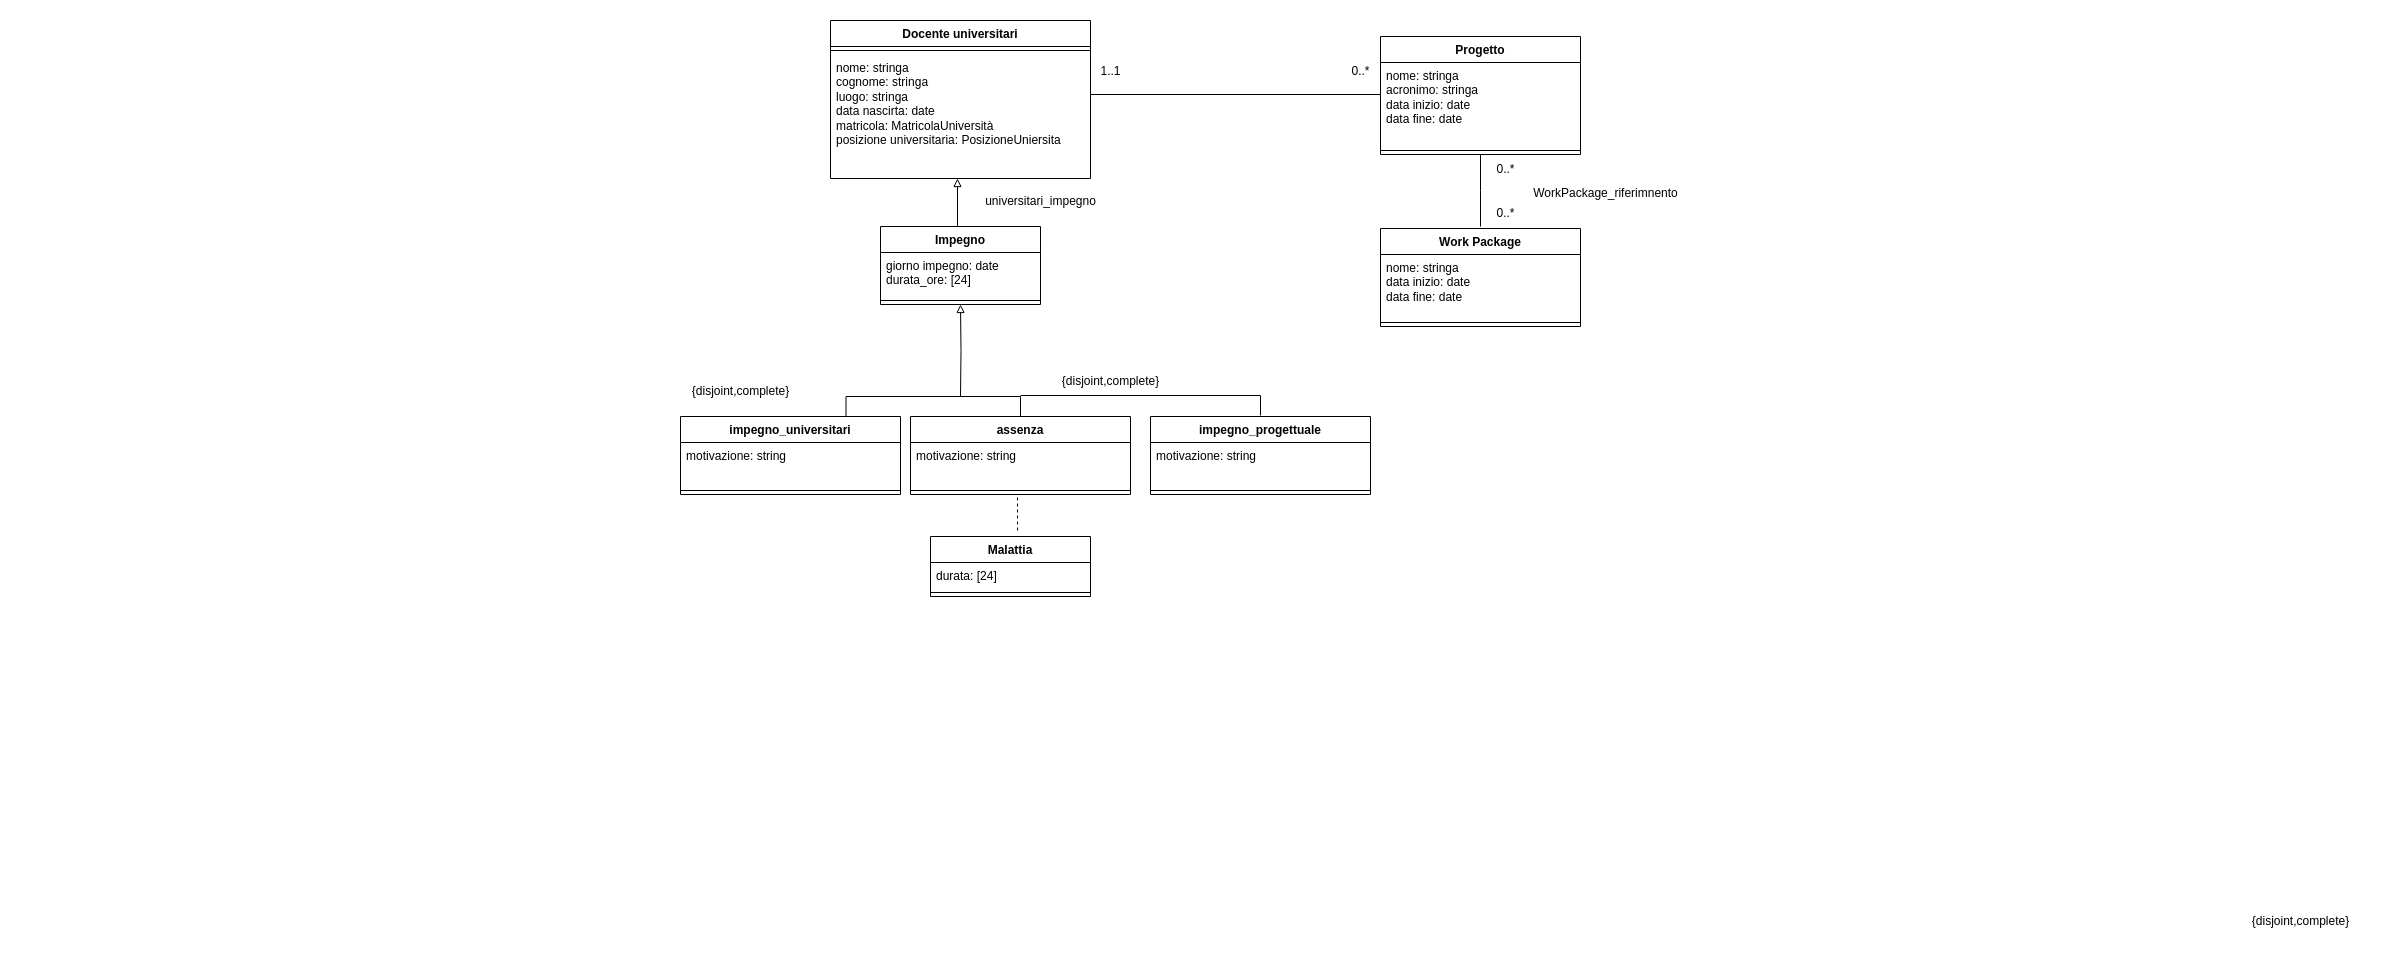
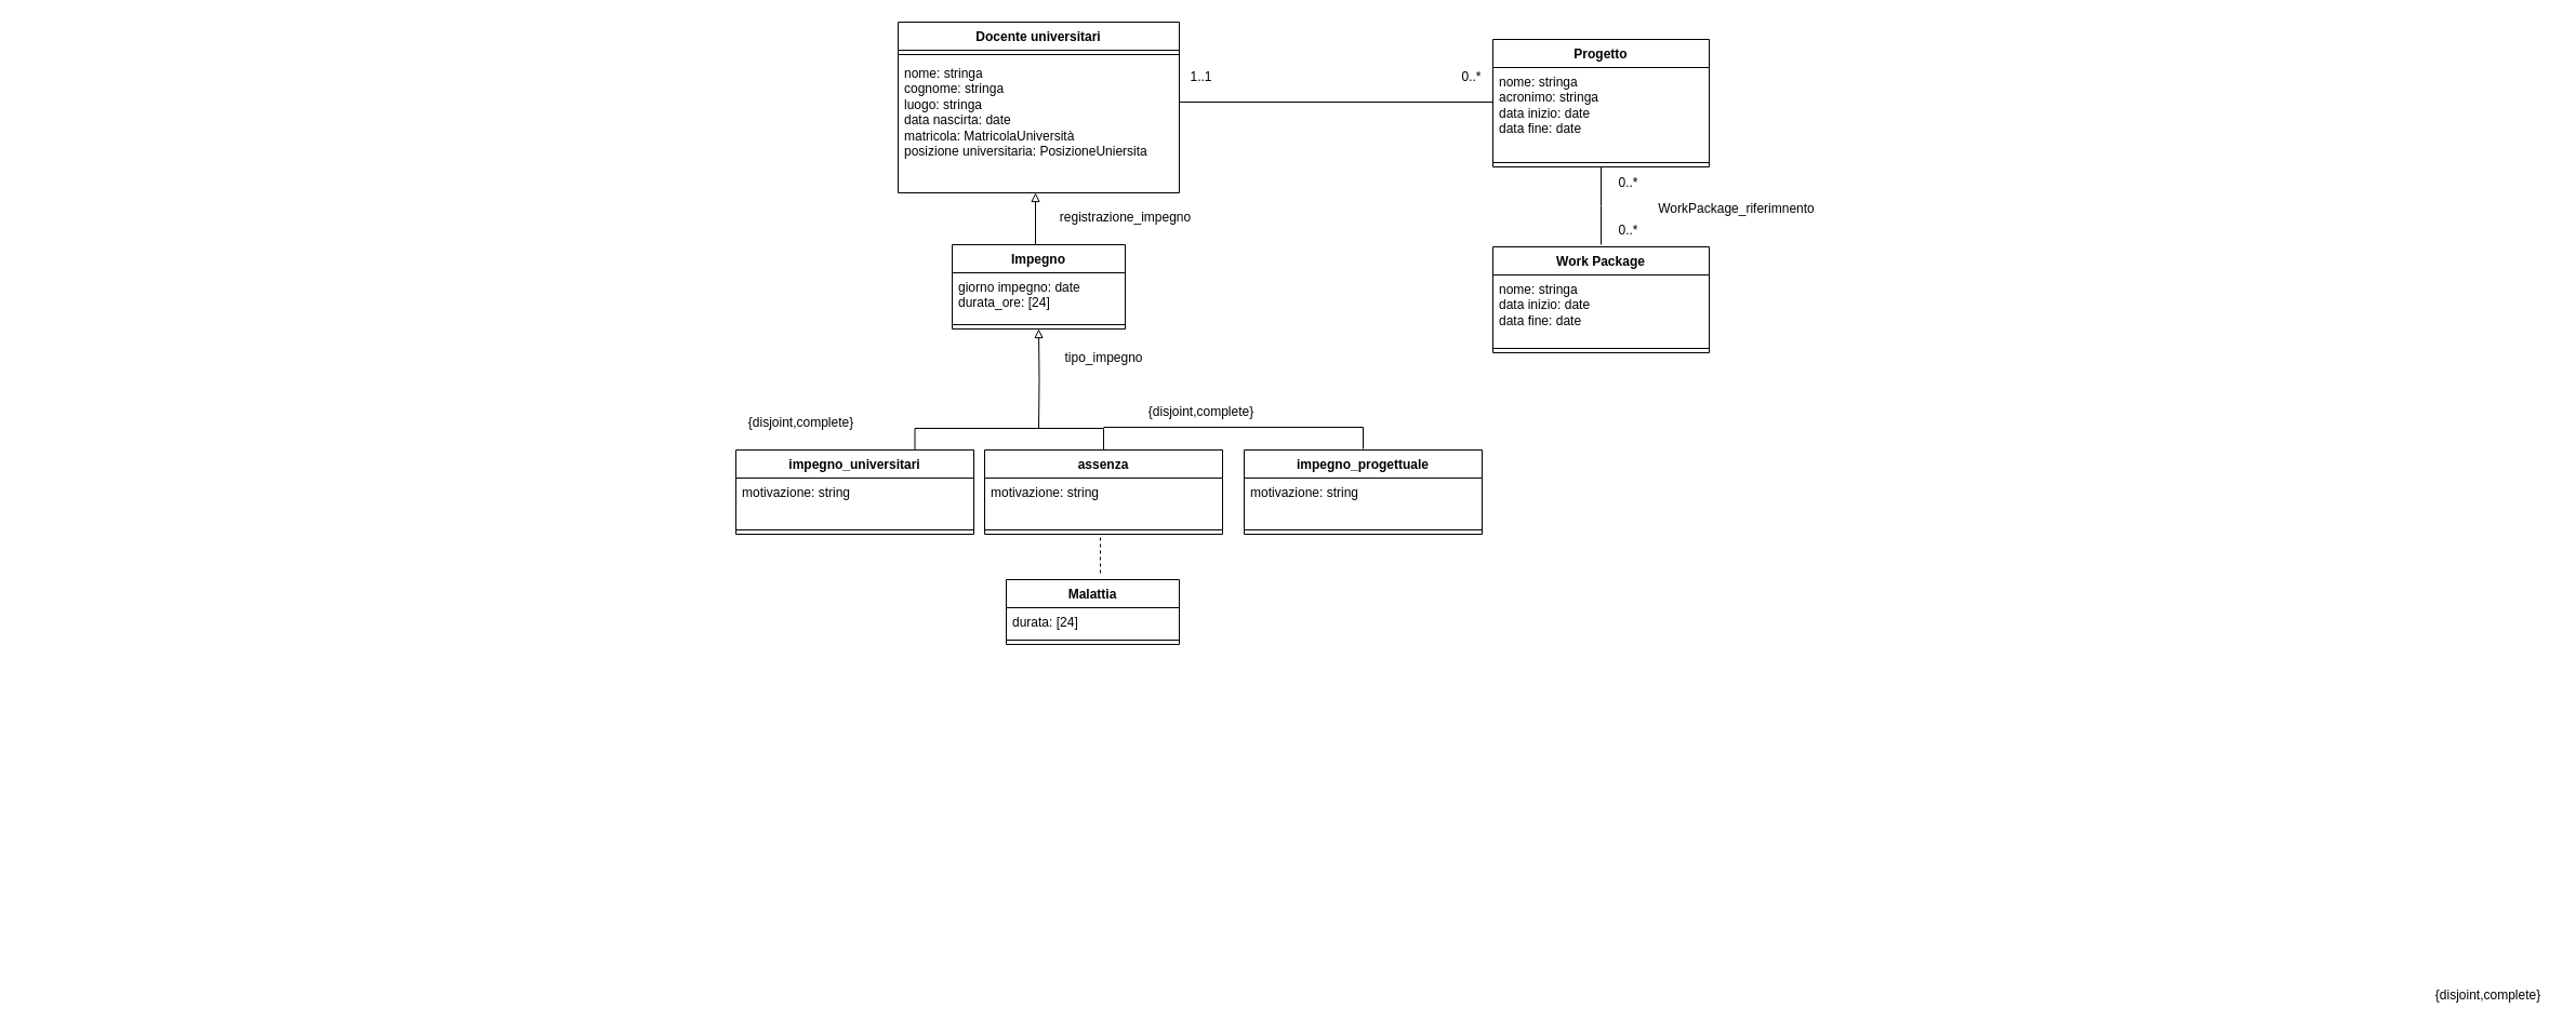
- <mxCell id="36" value="universitari_impegno" style="text;html=1;align=center;verticalAlign=middle;resizable=0;points=[];autosize=1;strokeColor=none;fillColor=none;" vertex="1" parent="1"><mxGeometry x="970" y="186" width="140" height="30" as="geometry" /></mxCell>
+ <mxCell id="36" value="registrazione_impegno" style="text;html=1;align=center;verticalAlign=middle;resizable=0;points=[];autosize=1;strokeColor=none;fillColor=none;" vertex="1" parent="1"><mxGeometry x="970" y="186" width="140" height="30" as="geometry" /></mxCell>
+ <mxCell id="37" value="tipo_impegno" style="text;html=1;align=center;verticalAlign=middle;resizable=0;points=[];autosize=1;strokeColor=none;fillColor=none;" vertex="1" parent="1"><mxGeometry x="970" y="316" width="100" height="30" as="geometry" /></mxCell>
